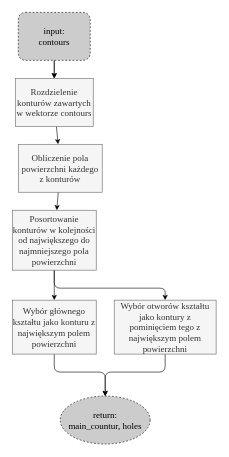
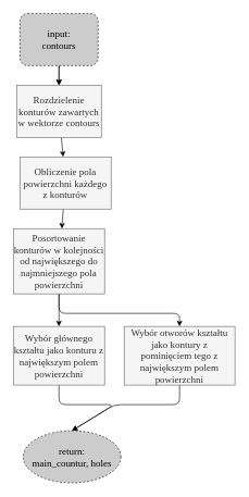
- <mxCell id="16" value="return:&lt;br&gt;main_countur, holes" style="ellipse;whiteSpace=wrap;html=1;fillColor=#CCCCCC;fontColor=#000000;strokeColor=#000000;fontFamily=Garamond;fontSize=15;dashed=1;" parent="1" vertex="1"><mxGeometry x="100" y="660" width="150" height="80" as="geometry" /></mxCell>
+ <mxCell id="16" value="return:&lt;br&gt;main_countur, holes" style="ellipse;whiteSpace=wrap;html=1;fillColor=#CCCCCC;fontColor=#000000;strokeColor=#000000;fontFamily=Garamond;fontSize=15;dashed=1;" parent="1" vertex="1"><mxGeometry x="35" y="660" width="150" height="80" as="geometry" /></mxCell>
